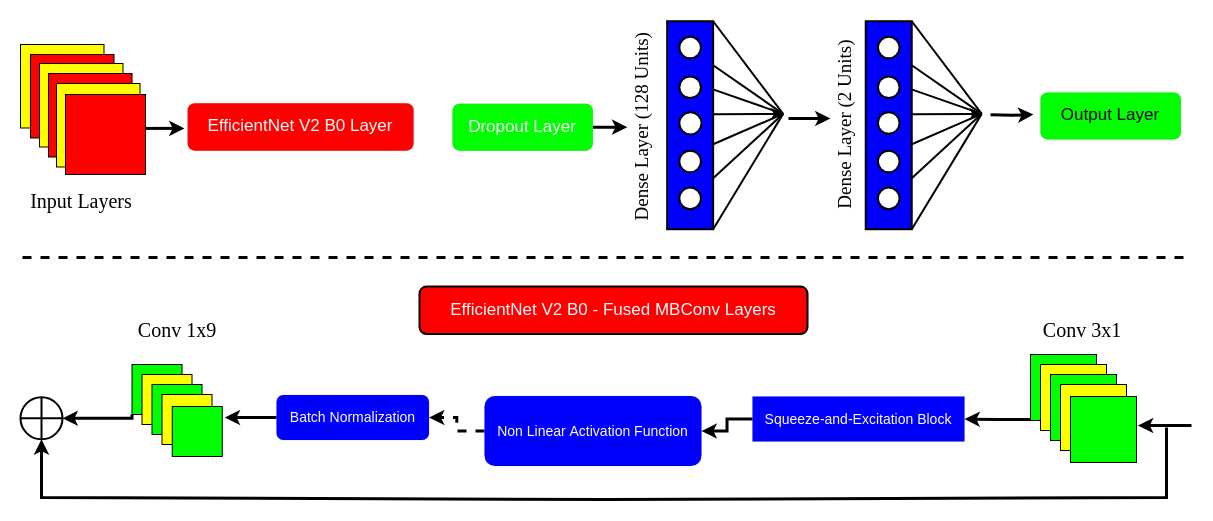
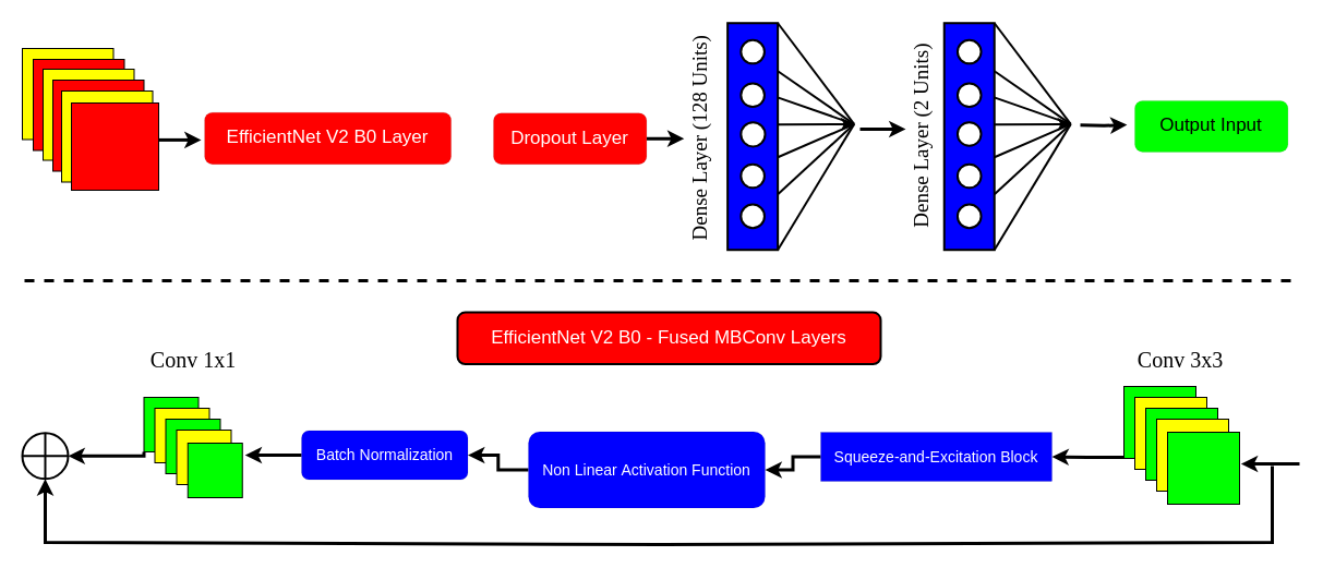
- <mxCell id="42" value="&lt;font style=&quot;font-size: 17px;&quot;&gt;Output Layer&lt;/font&gt;" style="rounded=1;whiteSpace=wrap;html=1;fillColor=#00FF00;strokeWidth=0;" parent="1" vertex="1"><mxGeometry x="1040" y="91.9" width="140.38" height="47" as="geometry" /></mxCell>
+ <mxCell id="42" value="&lt;font style=&quot;font-size: 17px;&quot;&gt;Output Input&lt;/font&gt;" style="rounded=1;whiteSpace=wrap;html=1;fillColor=#00FF00;strokeWidth=0;" parent="1" vertex="1"><mxGeometry x="1040" y="91.9" width="140.38" height="47" as="geometry" /></mxCell>
- <mxCell id="24" value="&lt;font color=&quot;#ffffff&quot; style=&quot;font-size: 17px;&quot;&gt;Dropout Layer&lt;/font&gt;" style="rounded=1;whiteSpace=wrap;html=1;fillColor=#00ff00;strokeWidth=0;" parent="1" vertex="1"><mxGeometry x="452" y="103.18" width="140.38" height="47" as="geometry" /></mxCell>
+ <mxCell id="24" value="&lt;font color=&quot;#ffffff&quot; style=&quot;font-size: 17px;&quot;&gt;Dropout Layer&lt;/font&gt;" style="rounded=1;whiteSpace=wrap;html=1;fillColor=#FF0000;strokeWidth=0;" parent="1" vertex="1"><mxGeometry x="452" y="103.18" width="140.38" height="47" as="geometry" /></mxCell>
- <mxCell id="10" value="Input Layers" style="text;html=1;strokeColor=none;fillColor=none;align=center;verticalAlign=middle;whiteSpace=wrap;rounded=0;shadow=0;glass=0;sketch=0;fillStyle=auto;strokeWidth=1;fontFamily=Times New Roman;fontSize=20;" parent="1" vertex="1"><mxGeometry x="25.62" y="184.86" width="110.25" height="30" as="geometry" /></mxCell>
- <mxCell id="69" value="Conv 1x9" style="text;html=1;strokeColor=none;fillColor=none;align=center;verticalAlign=middle;whiteSpace=wrap;rounded=0;shadow=0;glass=0;sketch=0;fillStyle=auto;strokeWidth=1;fontFamily=Times New Roman;fontSize=20;" vertex="1" parent="1"><mxGeometry x="134.69" y="314" width="83.62" height="30" as="geometry" /></mxCell>
+ <mxCell id="69" value="Conv 1x1" style="text;html=1;strokeColor=none;fillColor=none;align=center;verticalAlign=middle;whiteSpace=wrap;rounded=0;shadow=0;glass=0;sketch=0;fillStyle=auto;strokeWidth=1;fontFamily=Times New Roman;fontSize=20;" vertex="1" parent="1"><mxGeometry x="134.69" y="314" width="83.62" height="30" as="geometry" /></mxCell>
- <mxCell id="70" value="Conv 3x1" style="text;html=1;strokeColor=none;fillColor=none;align=center;verticalAlign=middle;whiteSpace=wrap;rounded=0;shadow=0;glass=0;sketch=0;fillStyle=auto;strokeWidth=1;fontFamily=Times New Roman;fontSize=20;" vertex="1" parent="1"><mxGeometry x="1040" y="314" width="83.62" height="30" as="geometry" /></mxCell>
+ <mxCell id="70" value="Conv 3x3" style="text;html=1;strokeColor=none;fillColor=none;align=center;verticalAlign=middle;whiteSpace=wrap;rounded=0;shadow=0;glass=0;sketch=0;fillStyle=auto;strokeWidth=1;fontFamily=Times New Roman;fontSize=20;" vertex="1" parent="1"><mxGeometry x="1040" y="314" width="83.62" height="30" as="geometry" /></mxCell>
- <mxCell id="48" style="edgeStyle=orthogonalEdgeStyle;rounded=0;orthogonalLoop=1;jettySize=auto;html=1;exitX=0;exitY=0.5;exitDx=0;exitDy=0;entryX=1;entryY=0.5;entryDx=0;entryDy=0;strokeWidth=3;dashed=1;" edge="1" parent="1" source="49" target="47"><mxGeometry relative="1" as="geometry" /></mxCell>
+ <mxCell id="48" style="edgeStyle=orthogonalEdgeStyle;rounded=0;orthogonalLoop=1;jettySize=auto;html=1;exitX=0;exitY=0.5;exitDx=0;exitDy=0;entryX=1;entryY=0.5;entryDx=0;entryDy=0;strokeWidth=3;" edge="1" parent="1" source="49" target="47"><mxGeometry relative="1" as="geometry" /></mxCell>
